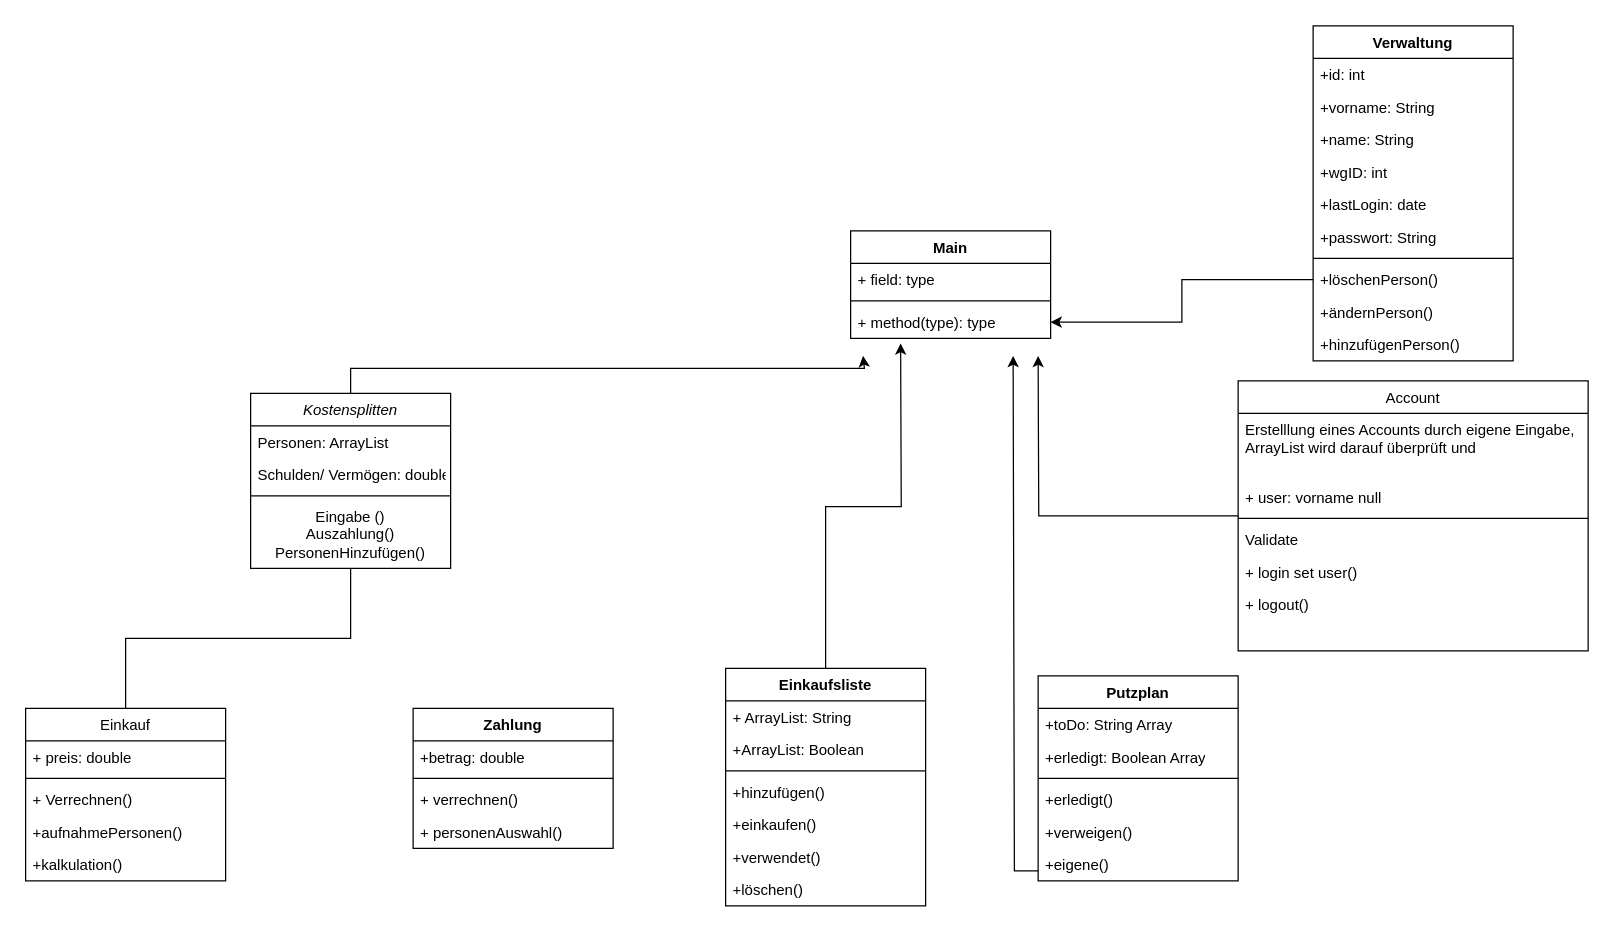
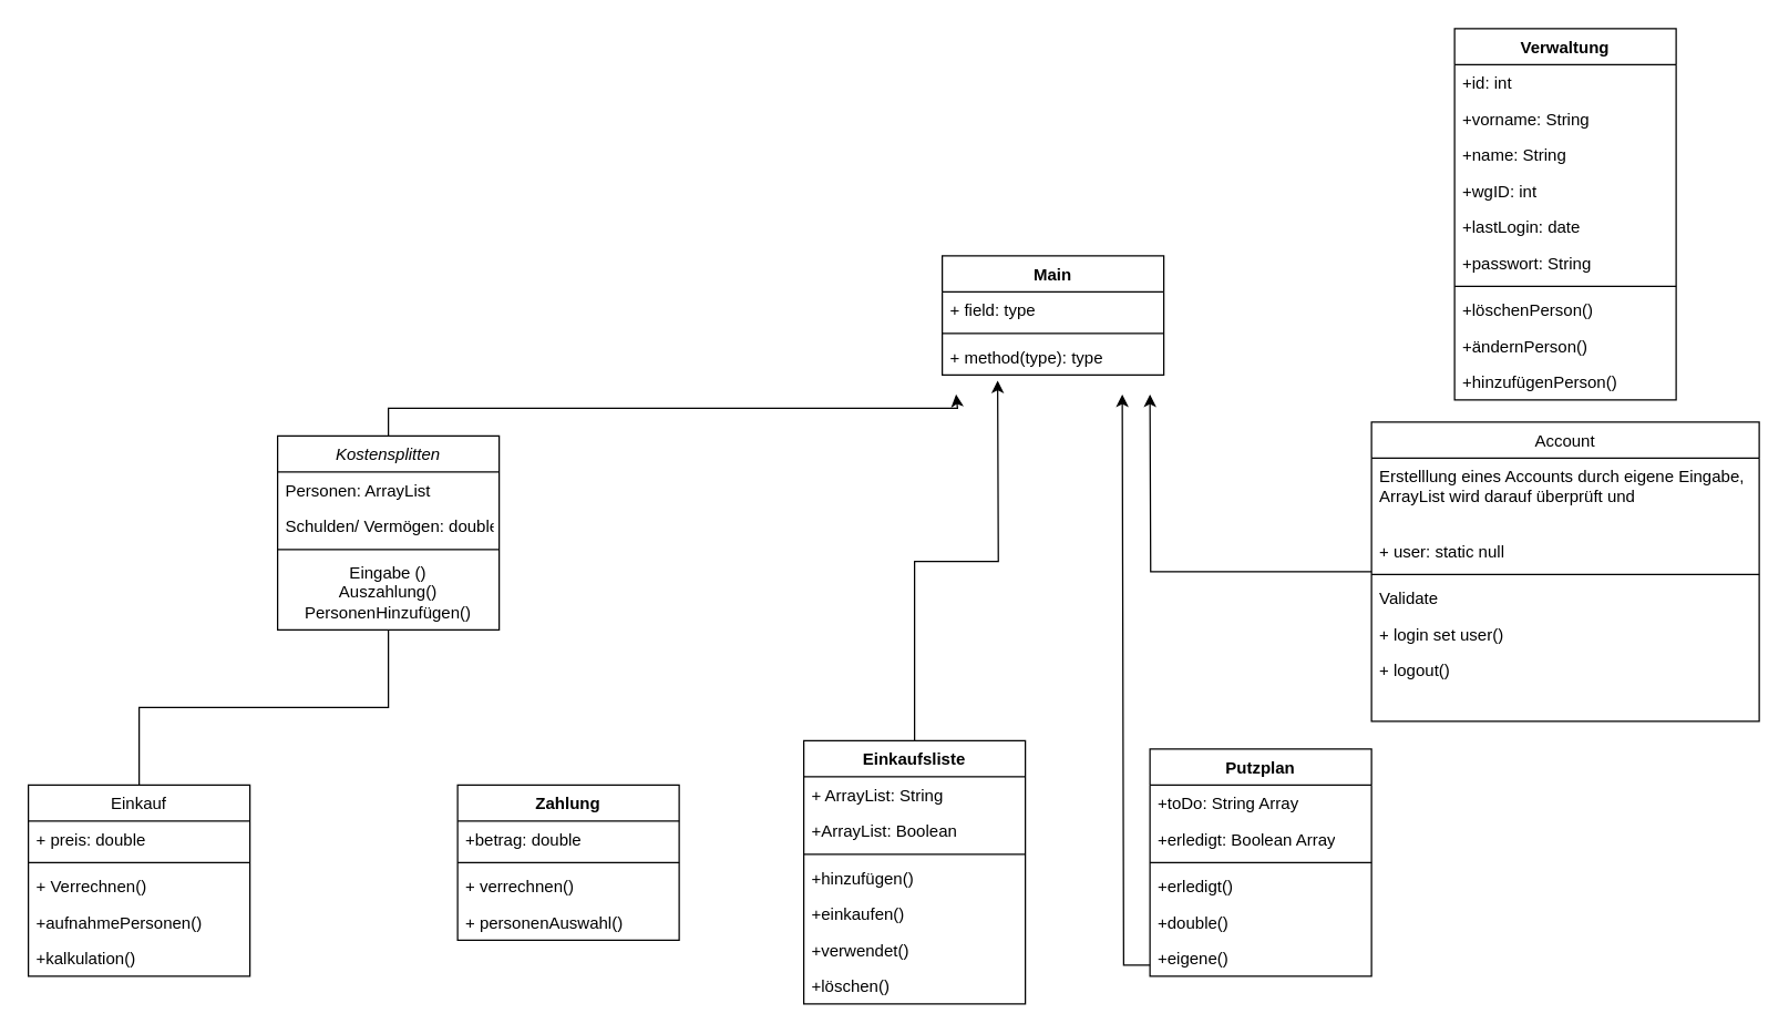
- <mxCell id="60" style="edgeStyle=orthogonalEdgeStyle;rounded=0;orthogonalLoop=1;jettySize=auto;html=1;entryX=1;entryY=0.5;entryDx=0;entryDy=0;" parent="1" source="30" target="53" edge="1"><mxGeometry relative="1" as="geometry" /></mxCell>
- <mxCell id="17" value="+ user: vorname null" style="text;strokeColor=none;fillColor=none;align=left;verticalAlign=top;spacingLeft=4;spacingRight=4;overflow=hidden;rotatable=0;points=[[0,0.5],[1,0.5]];portConstraint=eastwest;whiteSpace=wrap;html=1;" parent="15" vertex="1"><mxGeometry y="80" width="280" height="26" as="geometry" /></mxCell>
+ <mxCell id="17" value="+ user: static null" style="text;strokeColor=none;fillColor=none;align=left;verticalAlign=top;spacingLeft=4;spacingRight=4;overflow=hidden;rotatable=0;points=[[0,0.5],[1,0.5]];portConstraint=eastwest;whiteSpace=wrap;html=1;" parent="15" vertex="1"><mxGeometry y="80" width="280" height="26" as="geometry" /></mxCell>
- <mxCell id="48" value="+verweigen()" style="text;strokeColor=none;fillColor=none;align=left;verticalAlign=top;spacingLeft=4;spacingRight=4;overflow=hidden;rotatable=0;points=[[0,0.5],[1,0.5]];portConstraint=eastwest;whiteSpace=wrap;html=1;" parent="43" vertex="1"><mxGeometry y="112" width="160" height="26" as="geometry" /></mxCell>
+ <mxCell id="48" value="+double()" style="text;strokeColor=none;fillColor=none;align=left;verticalAlign=top;spacingLeft=4;spacingRight=4;overflow=hidden;rotatable=0;points=[[0,0.5],[1,0.5]];portConstraint=eastwest;whiteSpace=wrap;html=1;" parent="43" vertex="1"><mxGeometry y="112" width="160" height="26" as="geometry" /></mxCell>
